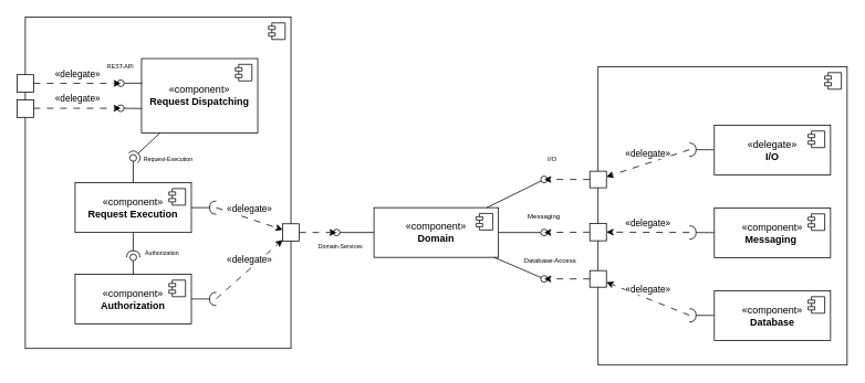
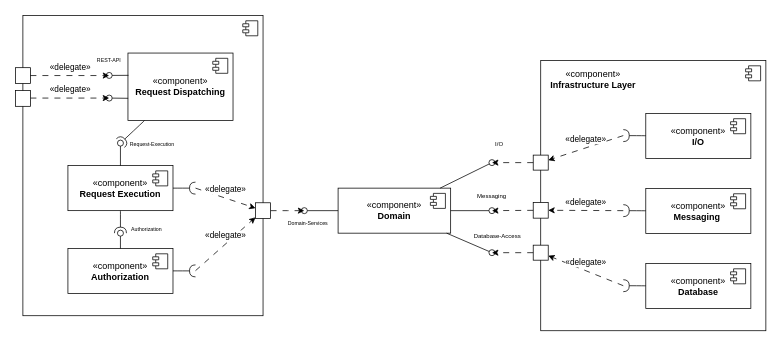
+ <mxCell id="24" value="«component»&lt;br&gt;&lt;b&gt;Infrastructure Layer&lt;/b&gt;" style="text;html=1;align=center;verticalAlign=middle;whiteSpace=wrap;rounded=0;" vertex="1" parent="1"><mxGeometry x="720" y="80" width="140" height="50" as="geometry" /></mxCell>
- <mxCell id="14" value="«delegate»&lt;br&gt;&lt;div&gt;&lt;b&gt;I/O&lt;/b&gt;&lt;/div&gt;" style="html=1;dropTarget=0;whiteSpace=wrap;" vertex="1" parent="1"><mxGeometry x="860" y="150.5" width="140" height="60" as="geometry" /></mxCell>
+ <mxCell id="14" value="«component»&lt;br&gt;&lt;div&gt;&lt;b&gt;I/O&lt;/b&gt;&lt;/div&gt;" style="html=1;dropTarget=0;whiteSpace=wrap;" vertex="1" parent="1"><mxGeometry x="860" y="150.5" width="140" height="60" as="geometry" /></mxCell>
